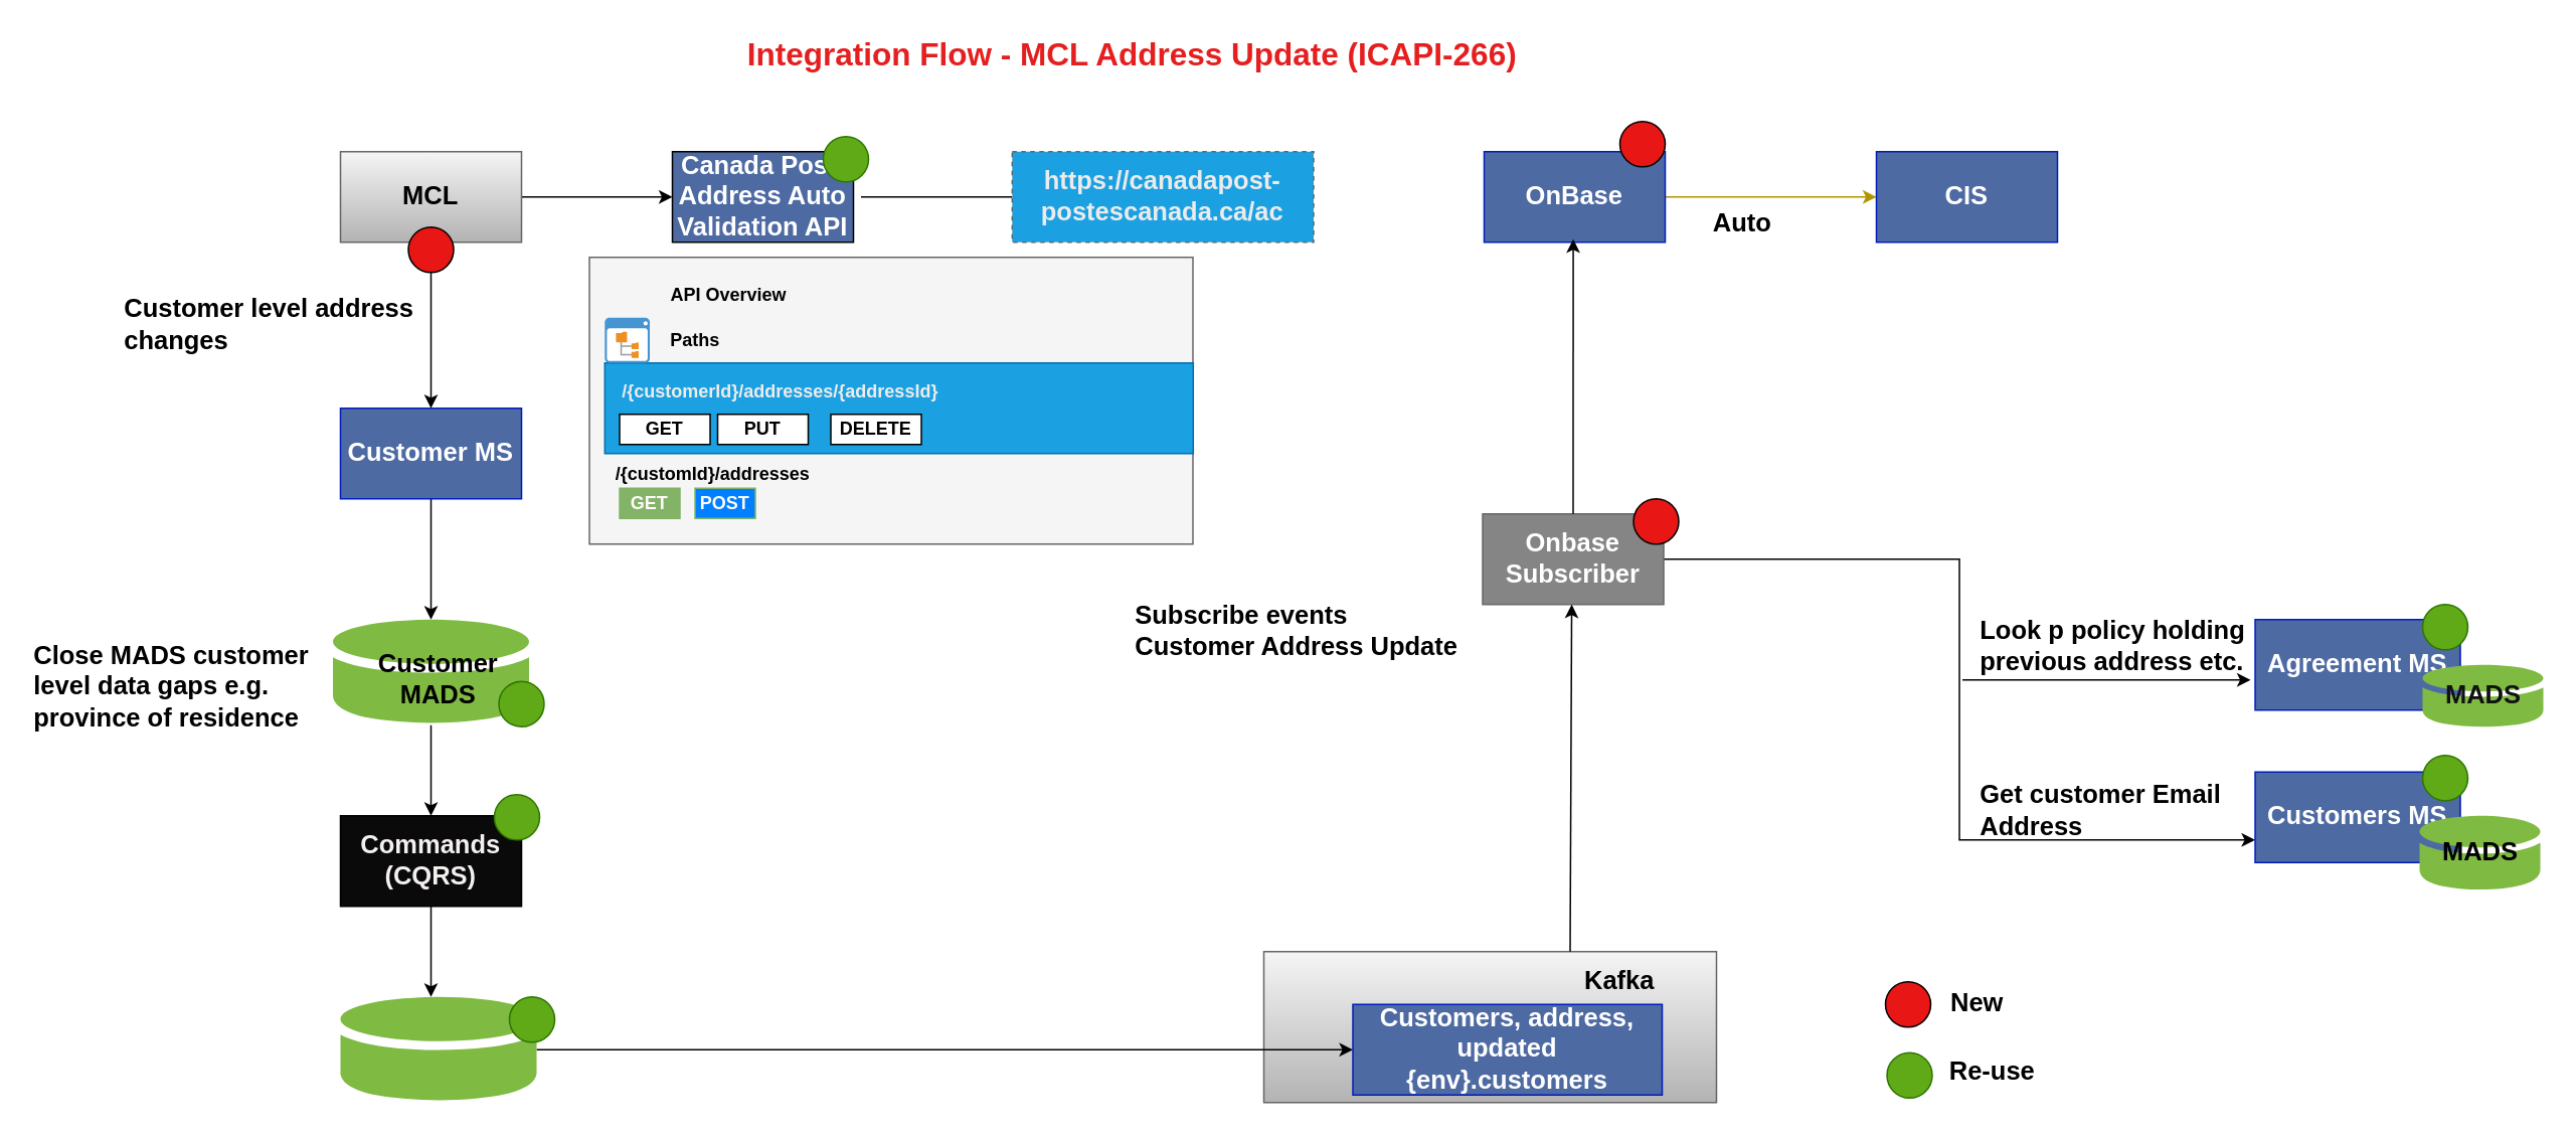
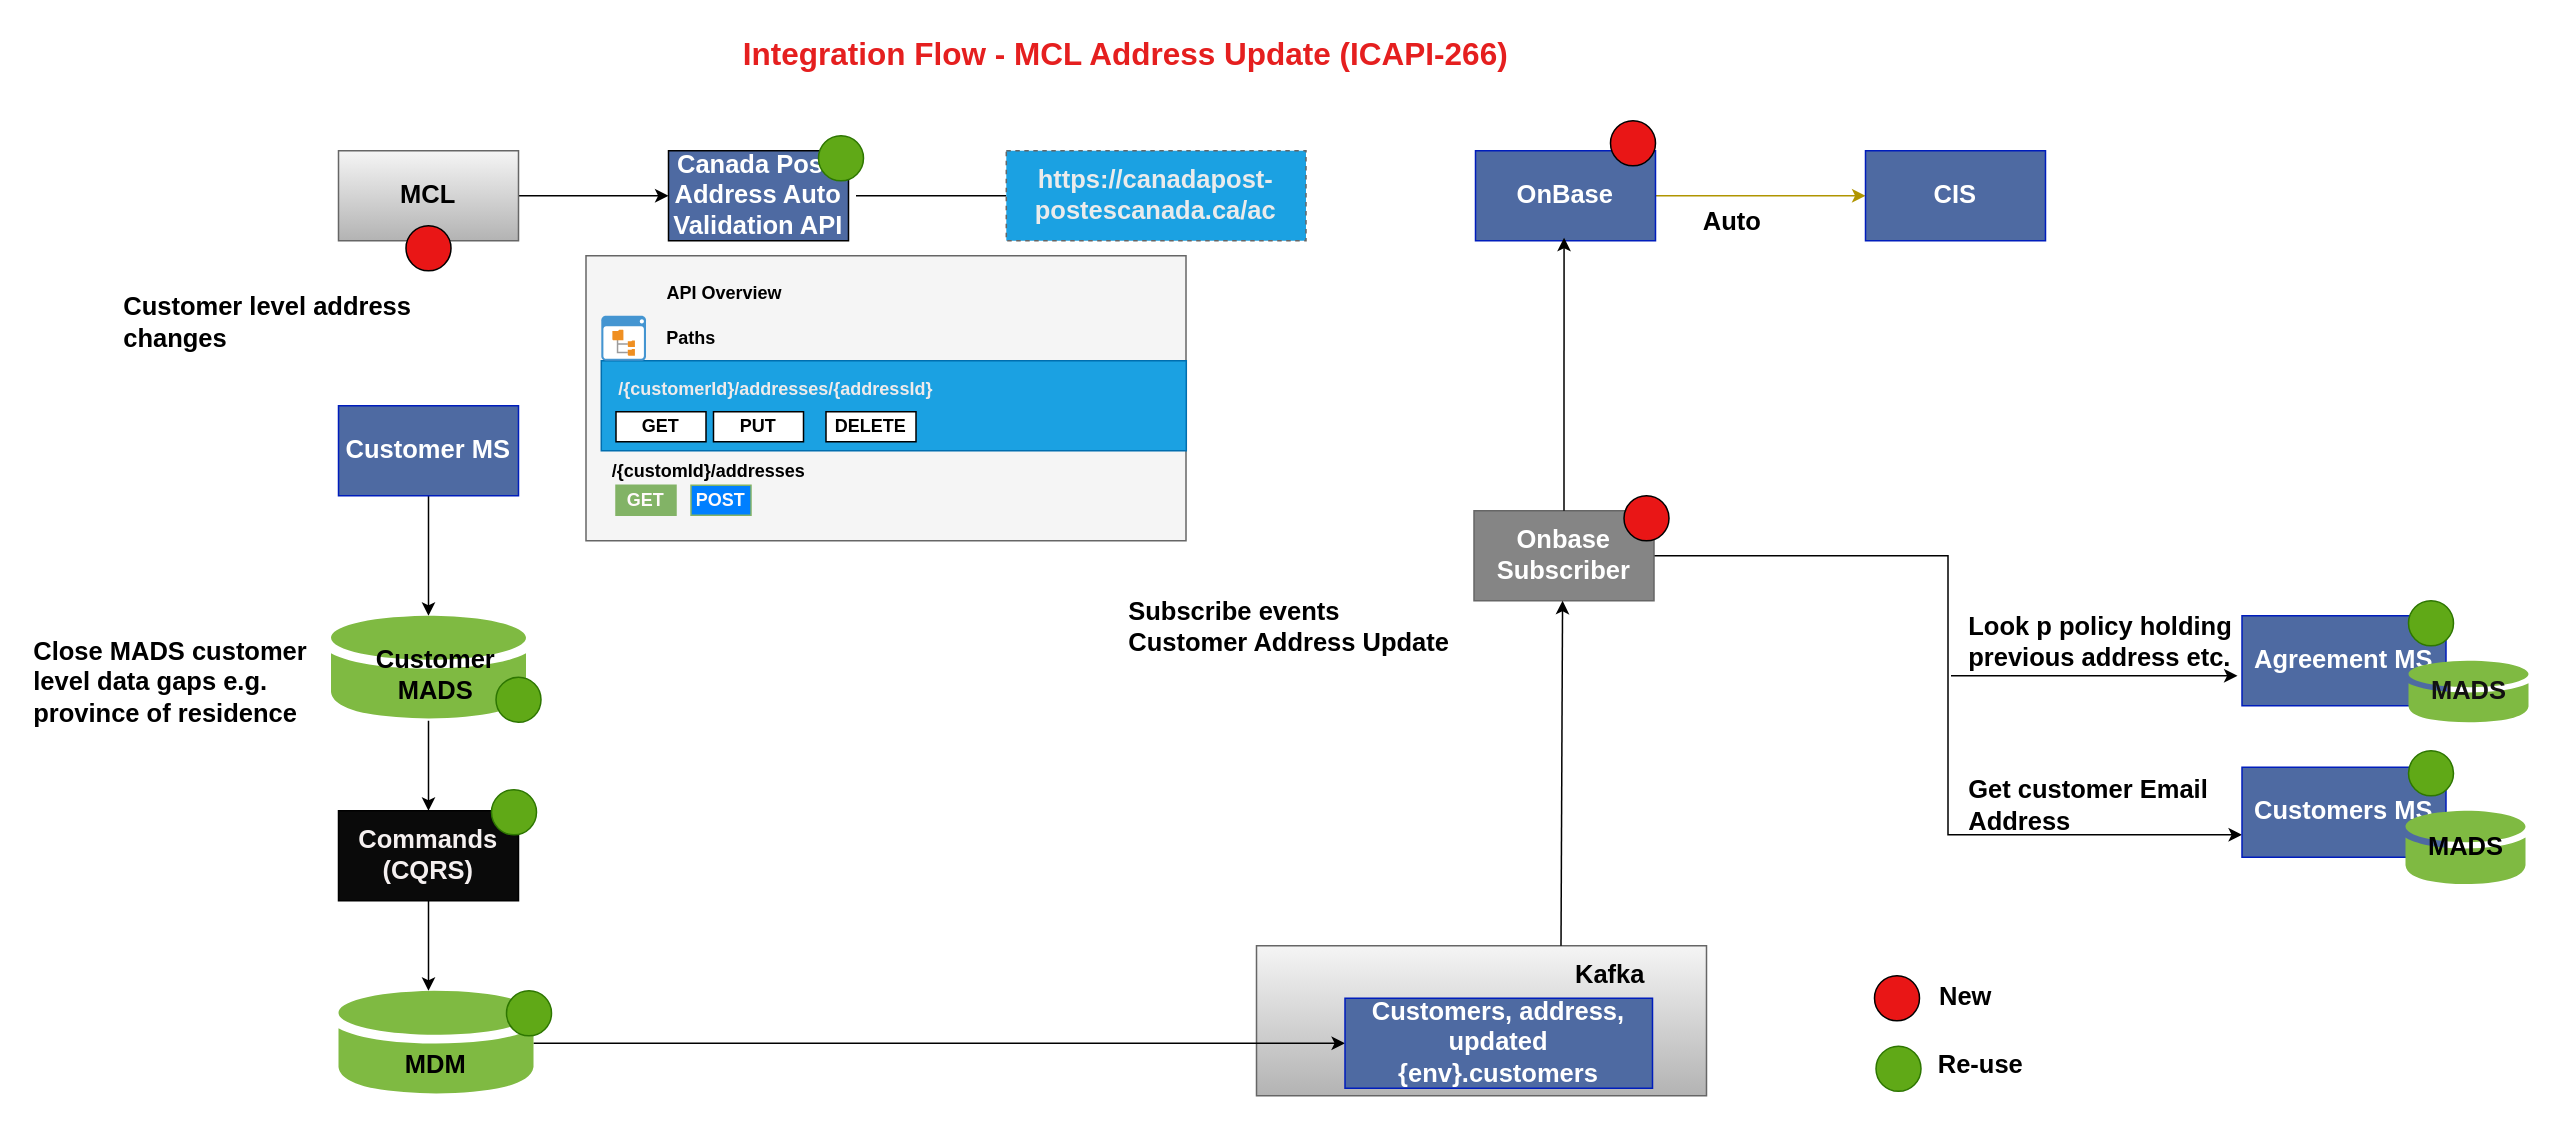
- <mxCell id="4" style="edgeStyle=orthogonalEdgeStyle;rounded=0;orthogonalLoop=1;jettySize=auto;html=1;entryX=0.5;entryY=0;entryDx=0;entryDy=0;" parent="1" source="6" target="8" edge="1"><mxGeometry relative="1" as="geometry" /></mxCell>
+ <mxCell id="16" value="MDM" style="text;html=1;strokeColor=none;fillColor=none;align=center;verticalAlign=middle;whiteSpace=wrap;rounded=0;fontSize=17;fontStyle=1" parent="1" vertex="1"><mxGeometry x="260" y="695" width="60" height="30" as="geometry" /></mxCell>
